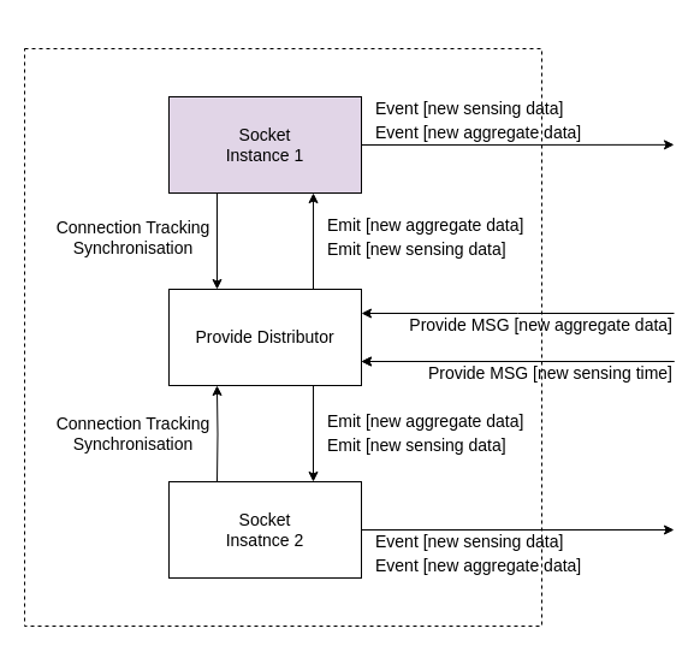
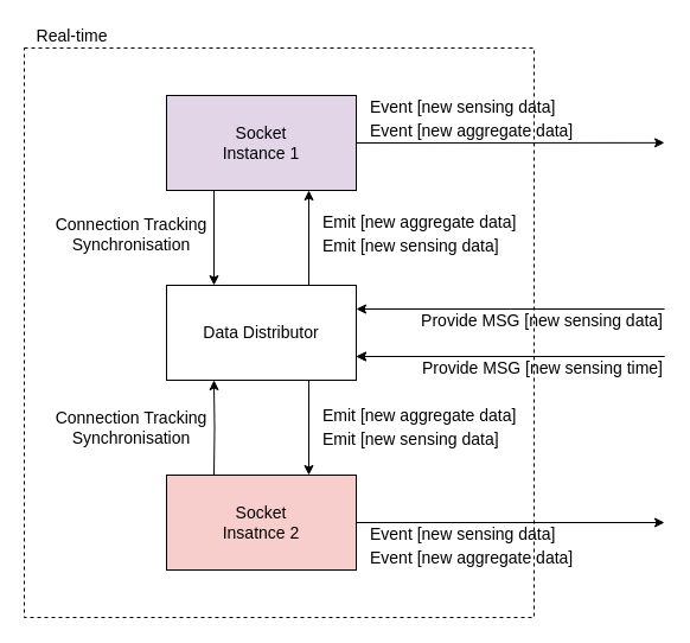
+ <mxCell id="20" value="Real-time" style="text;html=1;align=center;verticalAlign=middle;resizable=0;points=[];autosize=1;fontSize=14;" parent="1" vertex="1"><mxGeometry x="20" y="20" width="80" height="20" as="geometry" /></mxCell>
- <mxCell id="21" value="Provide MSG [new aggregate data]" style="text;html=1;align=right;verticalAlign=middle;resizable=0;points=[];autosize=1;fontSize=14;" parent="1" vertex="1"><mxGeometry x="330" y="260" width="230" height="20" as="geometry" /></mxCell>
+ <mxCell id="21" value="Provide MSG [new sensing data]" style="text;html=1;align=right;verticalAlign=middle;resizable=0;points=[];autosize=1;fontSize=14;" parent="1" vertex="1"><mxGeometry x="330" y="260" width="230" height="20" as="geometry" /></mxCell>
- <mxCell id="5" value="Provide Distributor" style="rounded=0;whiteSpace=wrap;html=1;shadow=0;fontSize=14;" parent="1" vertex="1"><mxGeometry x="140" y="240" width="160" height="80" as="geometry" /></mxCell>
+ <mxCell id="5" value="Data Distributor" style="rounded=0;whiteSpace=wrap;html=1;shadow=0;fontSize=14;" parent="1" vertex="1"><mxGeometry x="140" y="240" width="160" height="80" as="geometry" /></mxCell>
- <mxCell id="8" value="Socket &lt;br&gt;Insatnce 2" style="rounded=0;whiteSpace=wrap;html=1;shadow=0;fontSize=14;" parent="1" vertex="1"><mxGeometry x="140" y="400" width="160" height="80" as="geometry" /></mxCell>
+ <mxCell id="8" value="Socket &lt;br&gt;Insatnce 2" style="rounded=0;whiteSpace=wrap;html=1;shadow=0;fontSize=14;fillColor=#f8cecc;" parent="1" vertex="1"><mxGeometry x="140" y="400" width="160" height="80" as="geometry" /></mxCell>
